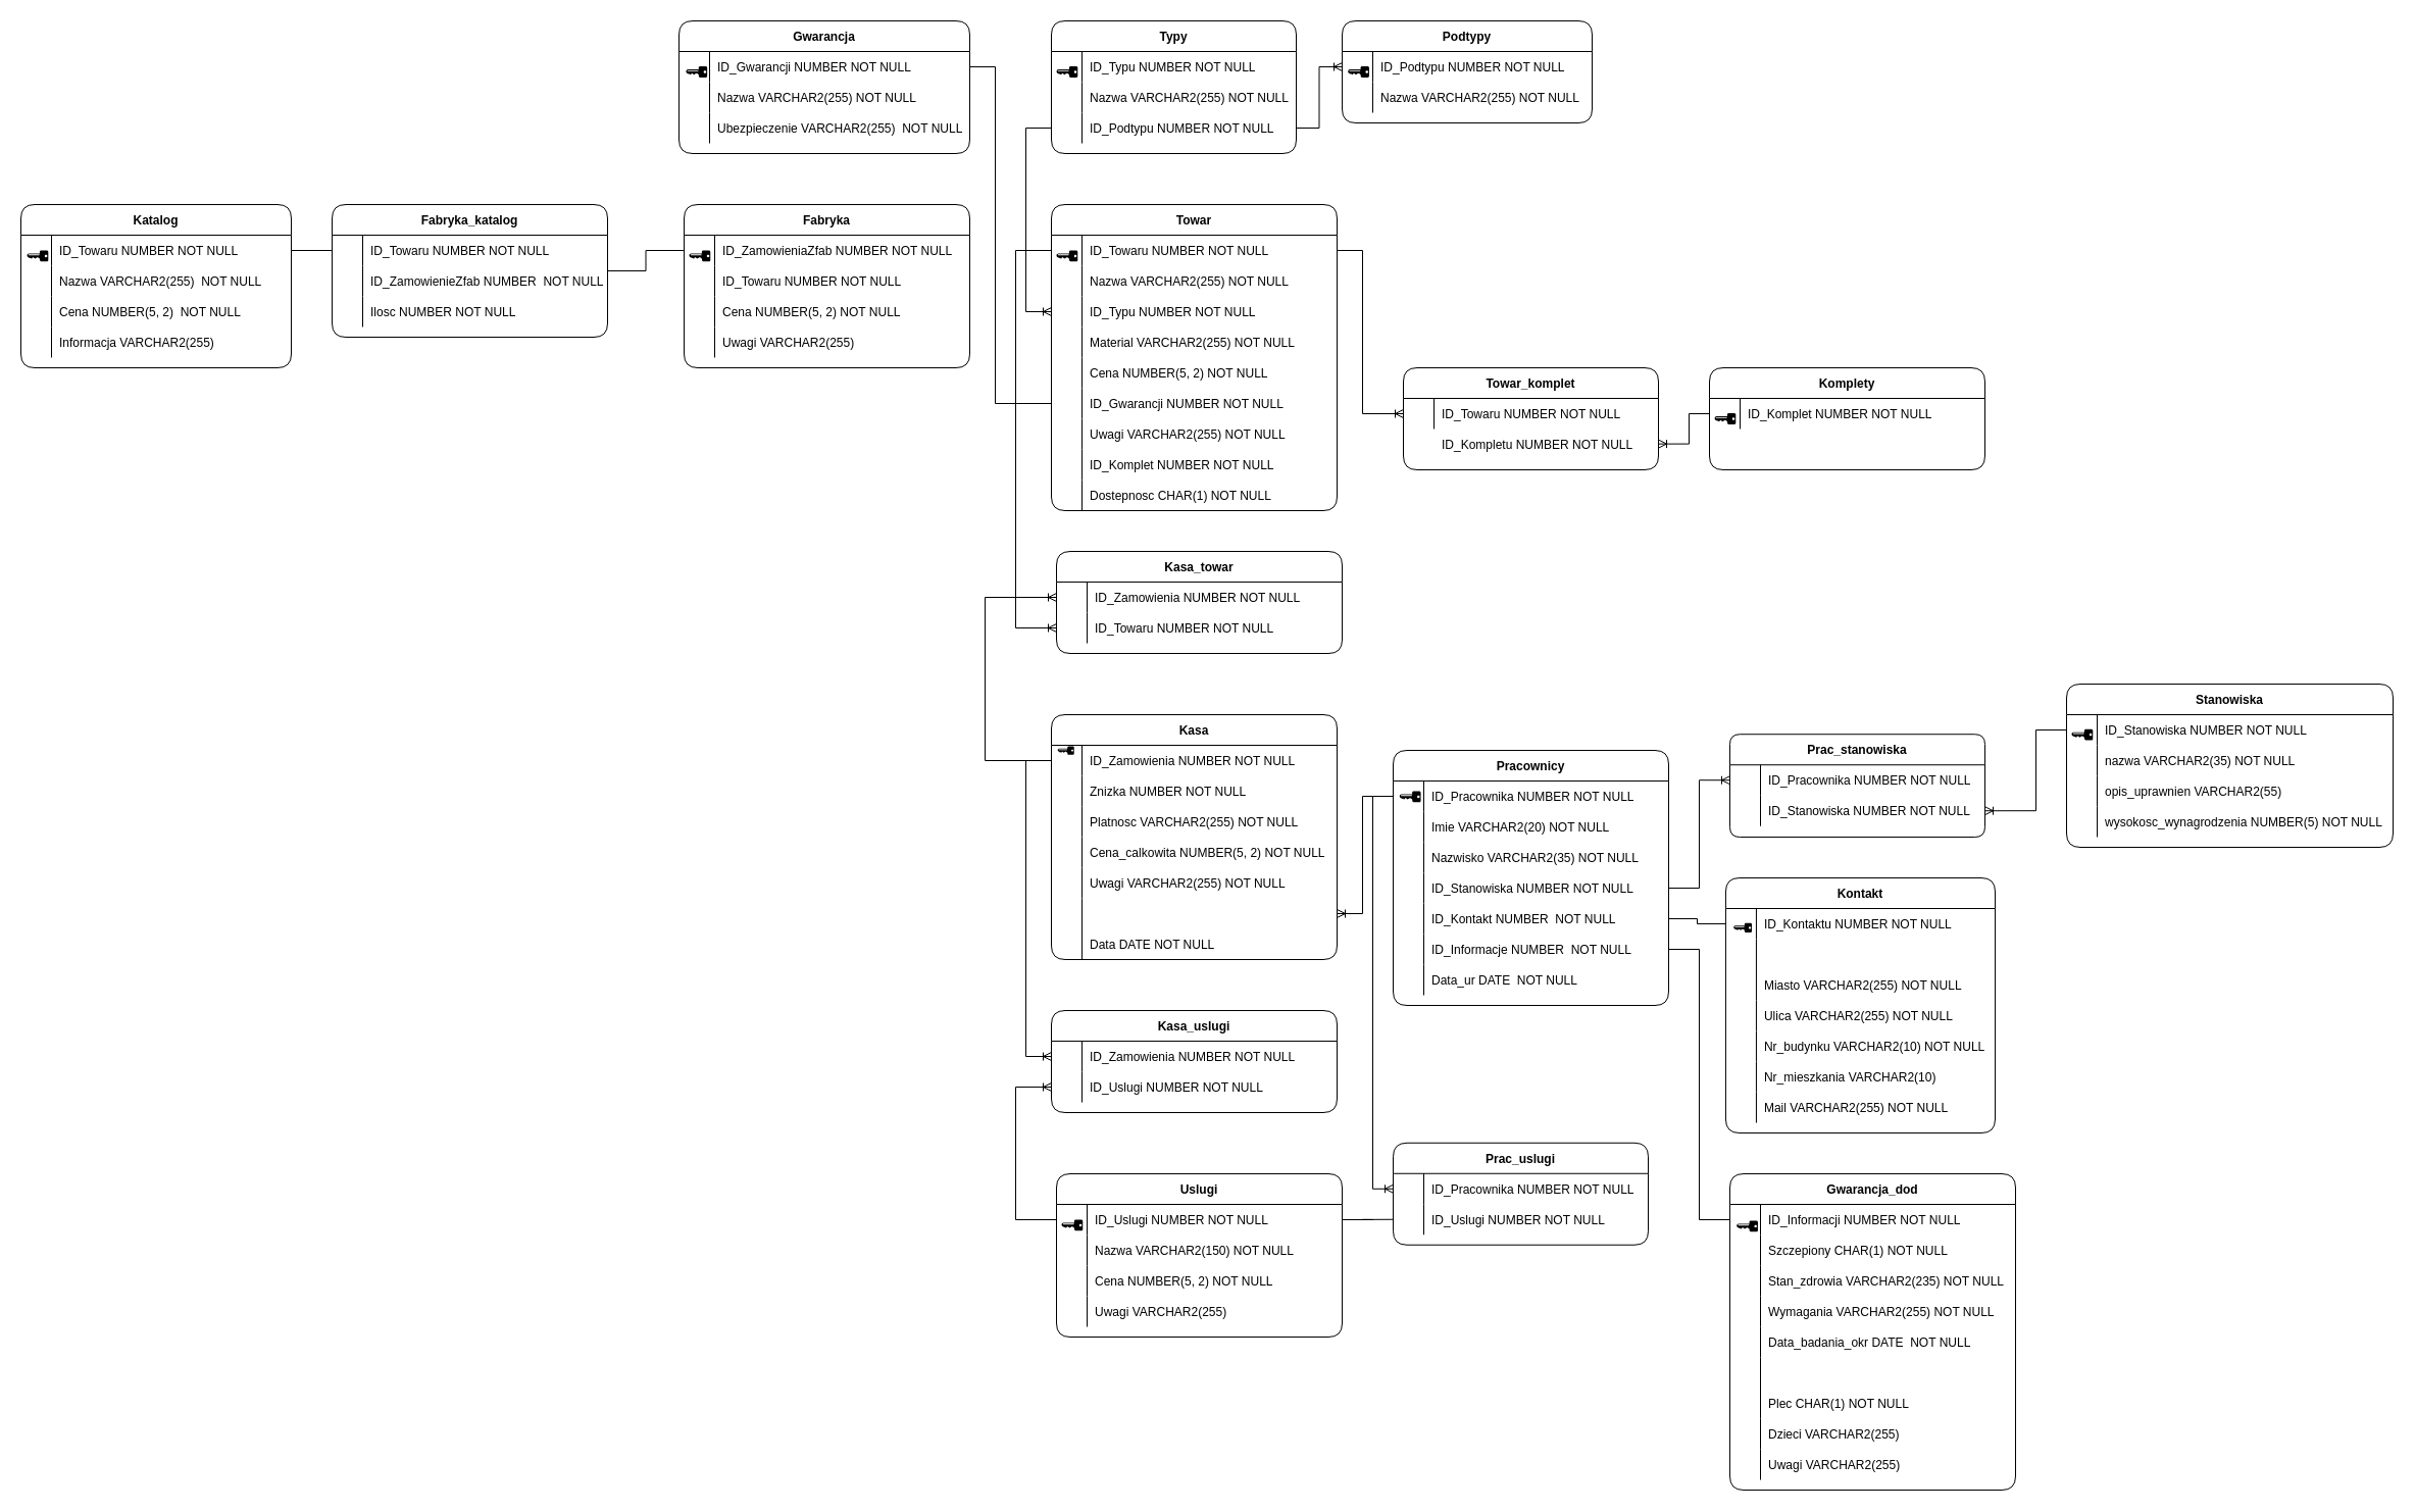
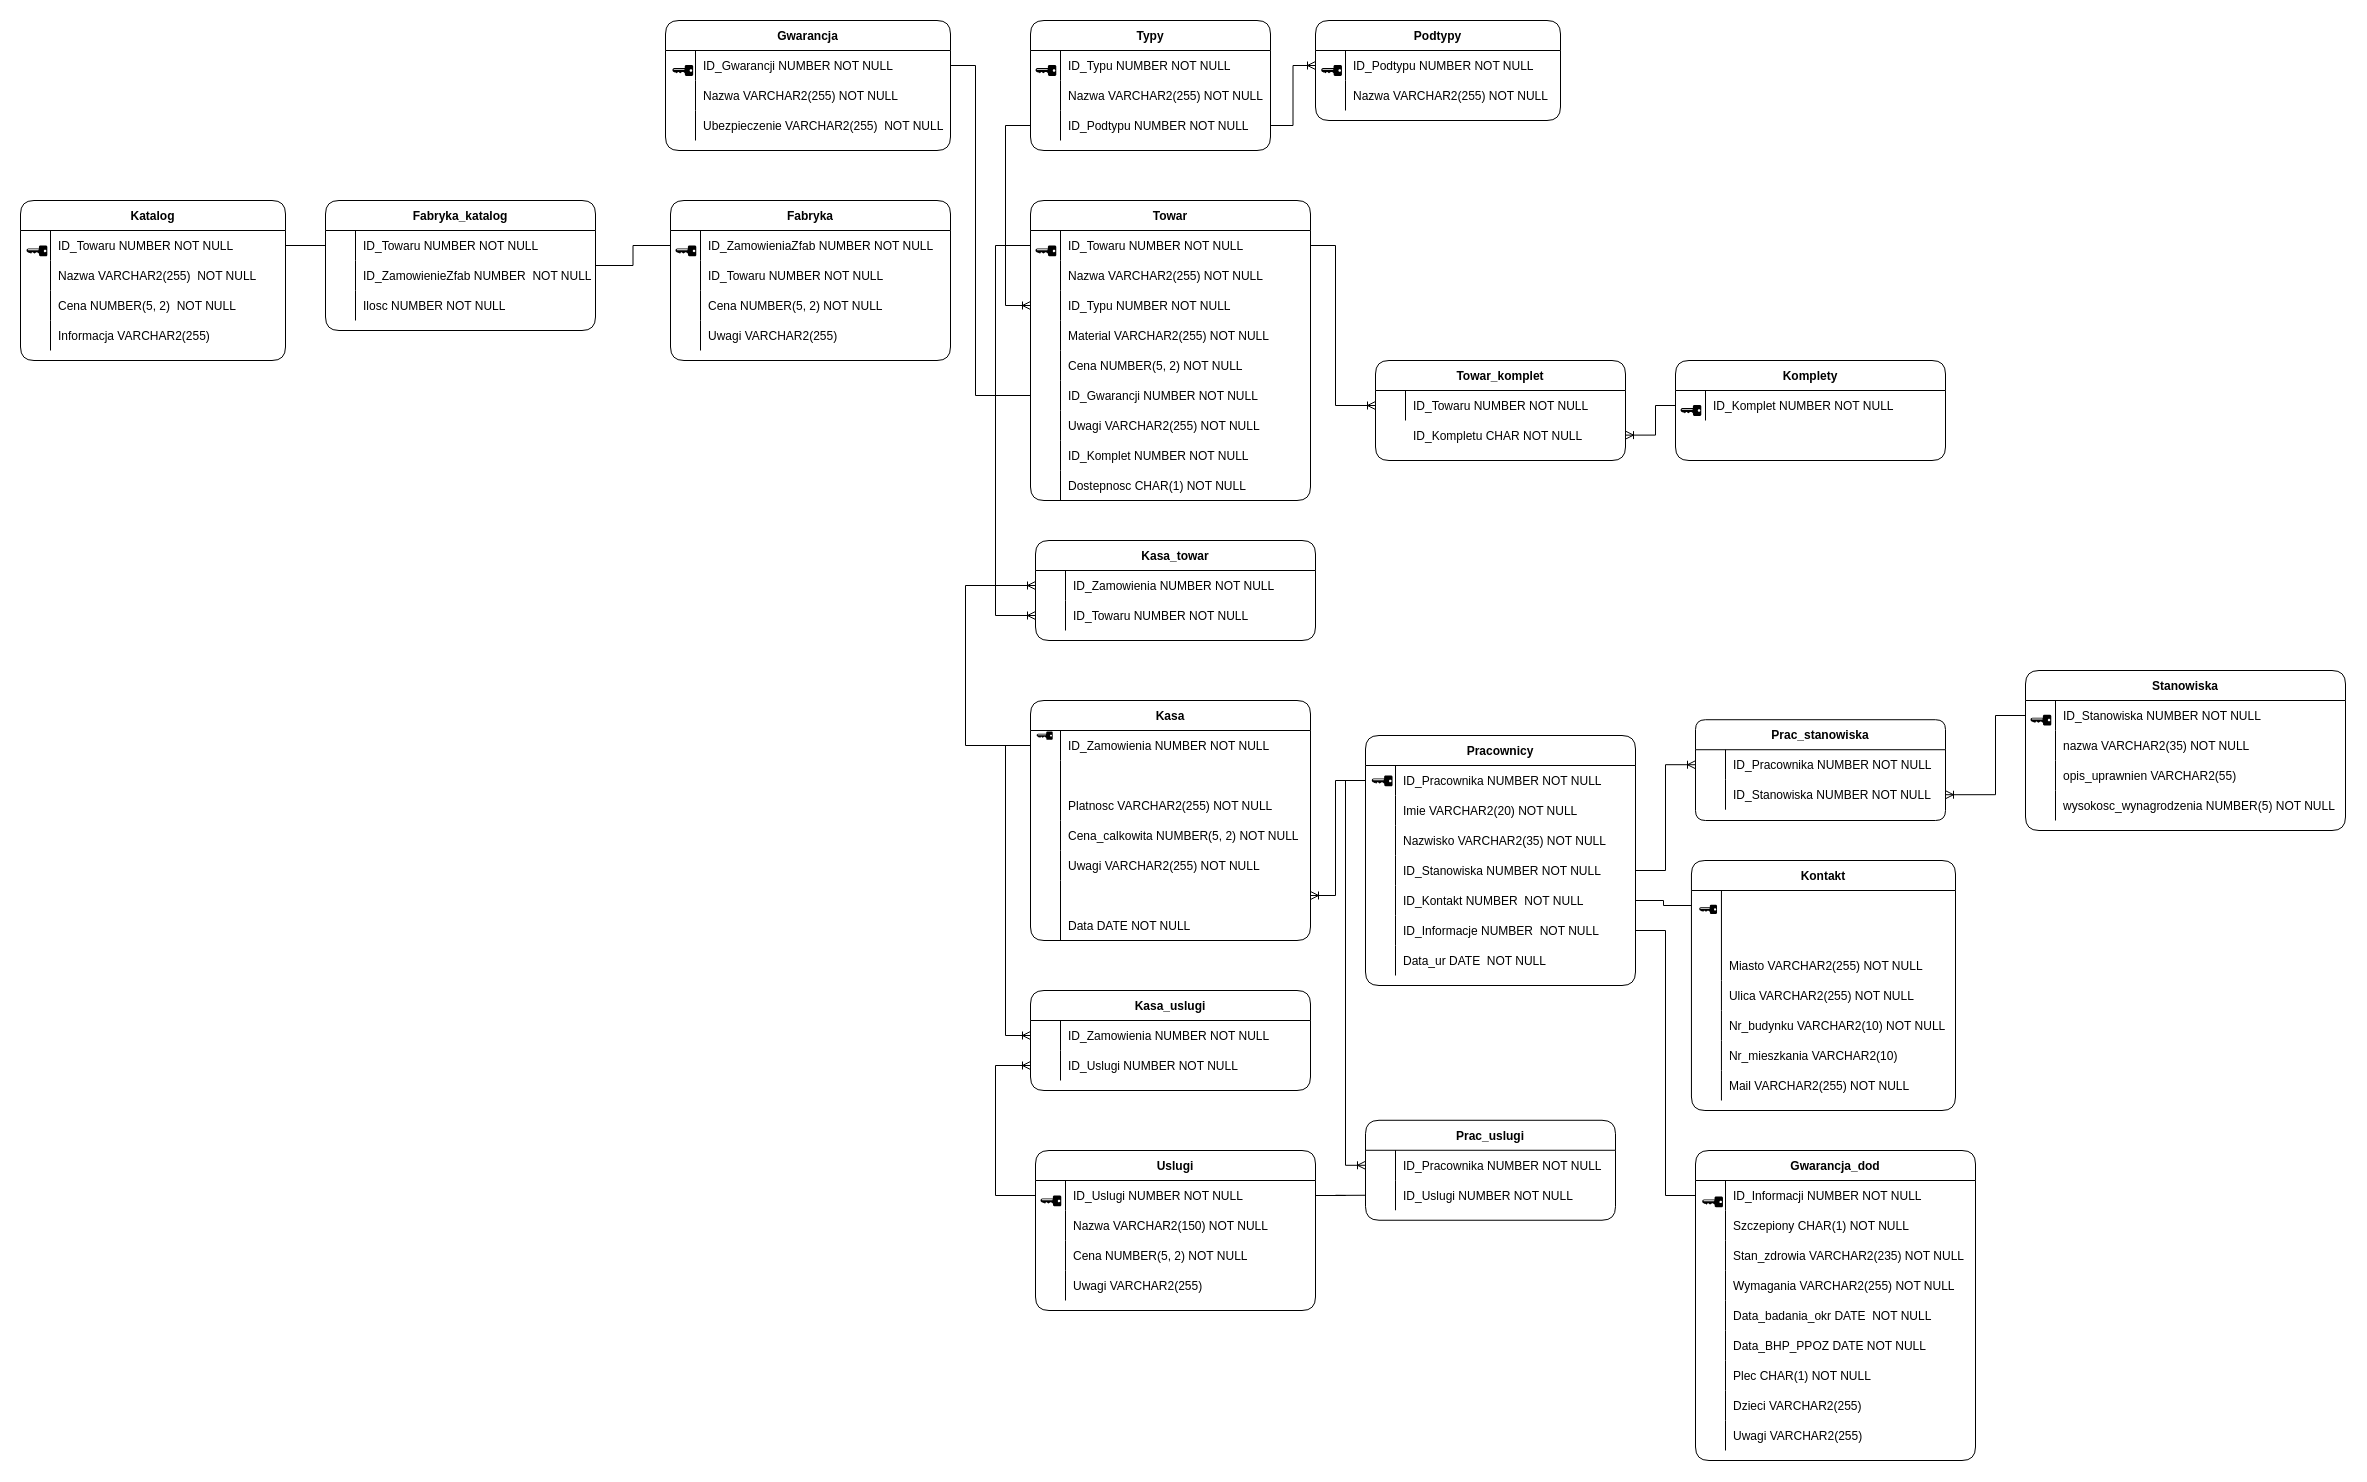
- <mxCell id="262" value="ID_Kompletu NUMBER NOT NULL" style="shape=partialRectangle;overflow=hidden;connectable=0;fillColor=none;top=0;left=0;bottom=0;right=0;align=left;spacingLeft=6;rounded=1;" parent="260" vertex="1"><mxGeometry x="30" width="220" height="30" as="geometry"><mxRectangle width="220" height="30" as="alternateBounds" /></mxGeometry></mxCell>
+ <mxCell id="262" value="ID_Kompletu CHAR NOT NULL" style="shape=partialRectangle;overflow=hidden;connectable=0;fillColor=none;top=0;left=0;bottom=0;right=0;align=left;spacingLeft=6;rounded=1;" parent="260" vertex="1"><mxGeometry x="30" width="220" height="30" as="geometry"><mxRectangle width="220" height="30" as="alternateBounds" /></mxGeometry></mxCell>
- <mxCell id="136" value="Znizka NUMBER NOT NULL" style="shape=partialRectangle;overflow=hidden;connectable=0;fillColor=none;top=0;left=0;bottom=0;right=0;align=left;spacingLeft=6;rounded=1;" parent="134" vertex="1"><mxGeometry x="30" width="250" height="30" as="geometry"><mxRectangle width="250" height="30" as="alternateBounds" /></mxGeometry></mxCell>
- <mxCell id="71" value="ID_Kontaktu    NUMBER NOT NULL" style="shape=partialRectangle;overflow=hidden;connectable=0;fillColor=none;top=0;left=0;bottom=0;right=0;align=left;spacingLeft=6;rounded=1;" parent="69" vertex="1"><mxGeometry x="30" width="234.062" height="30" as="geometry"><mxRectangle width="234.062" height="30" as="alternateBounds" /></mxGeometry></mxCell>
+ <mxCell id="56" value="Data_BHP_PPOZ DATE NOT NULL" style="shape=partialRectangle;connectable=0;fillColor=none;top=0;left=0;bottom=0;right=0;align=left;spacingLeft=6;overflow=hidden;rounded=1;shadow=0;sketch=0;fillStyle=auto;" parent="54" vertex="1"><mxGeometry x="30" width="250" height="30" as="geometry"><mxRectangle width="250" height="30" as="alternateBounds" /></mxGeometry></mxCell>
